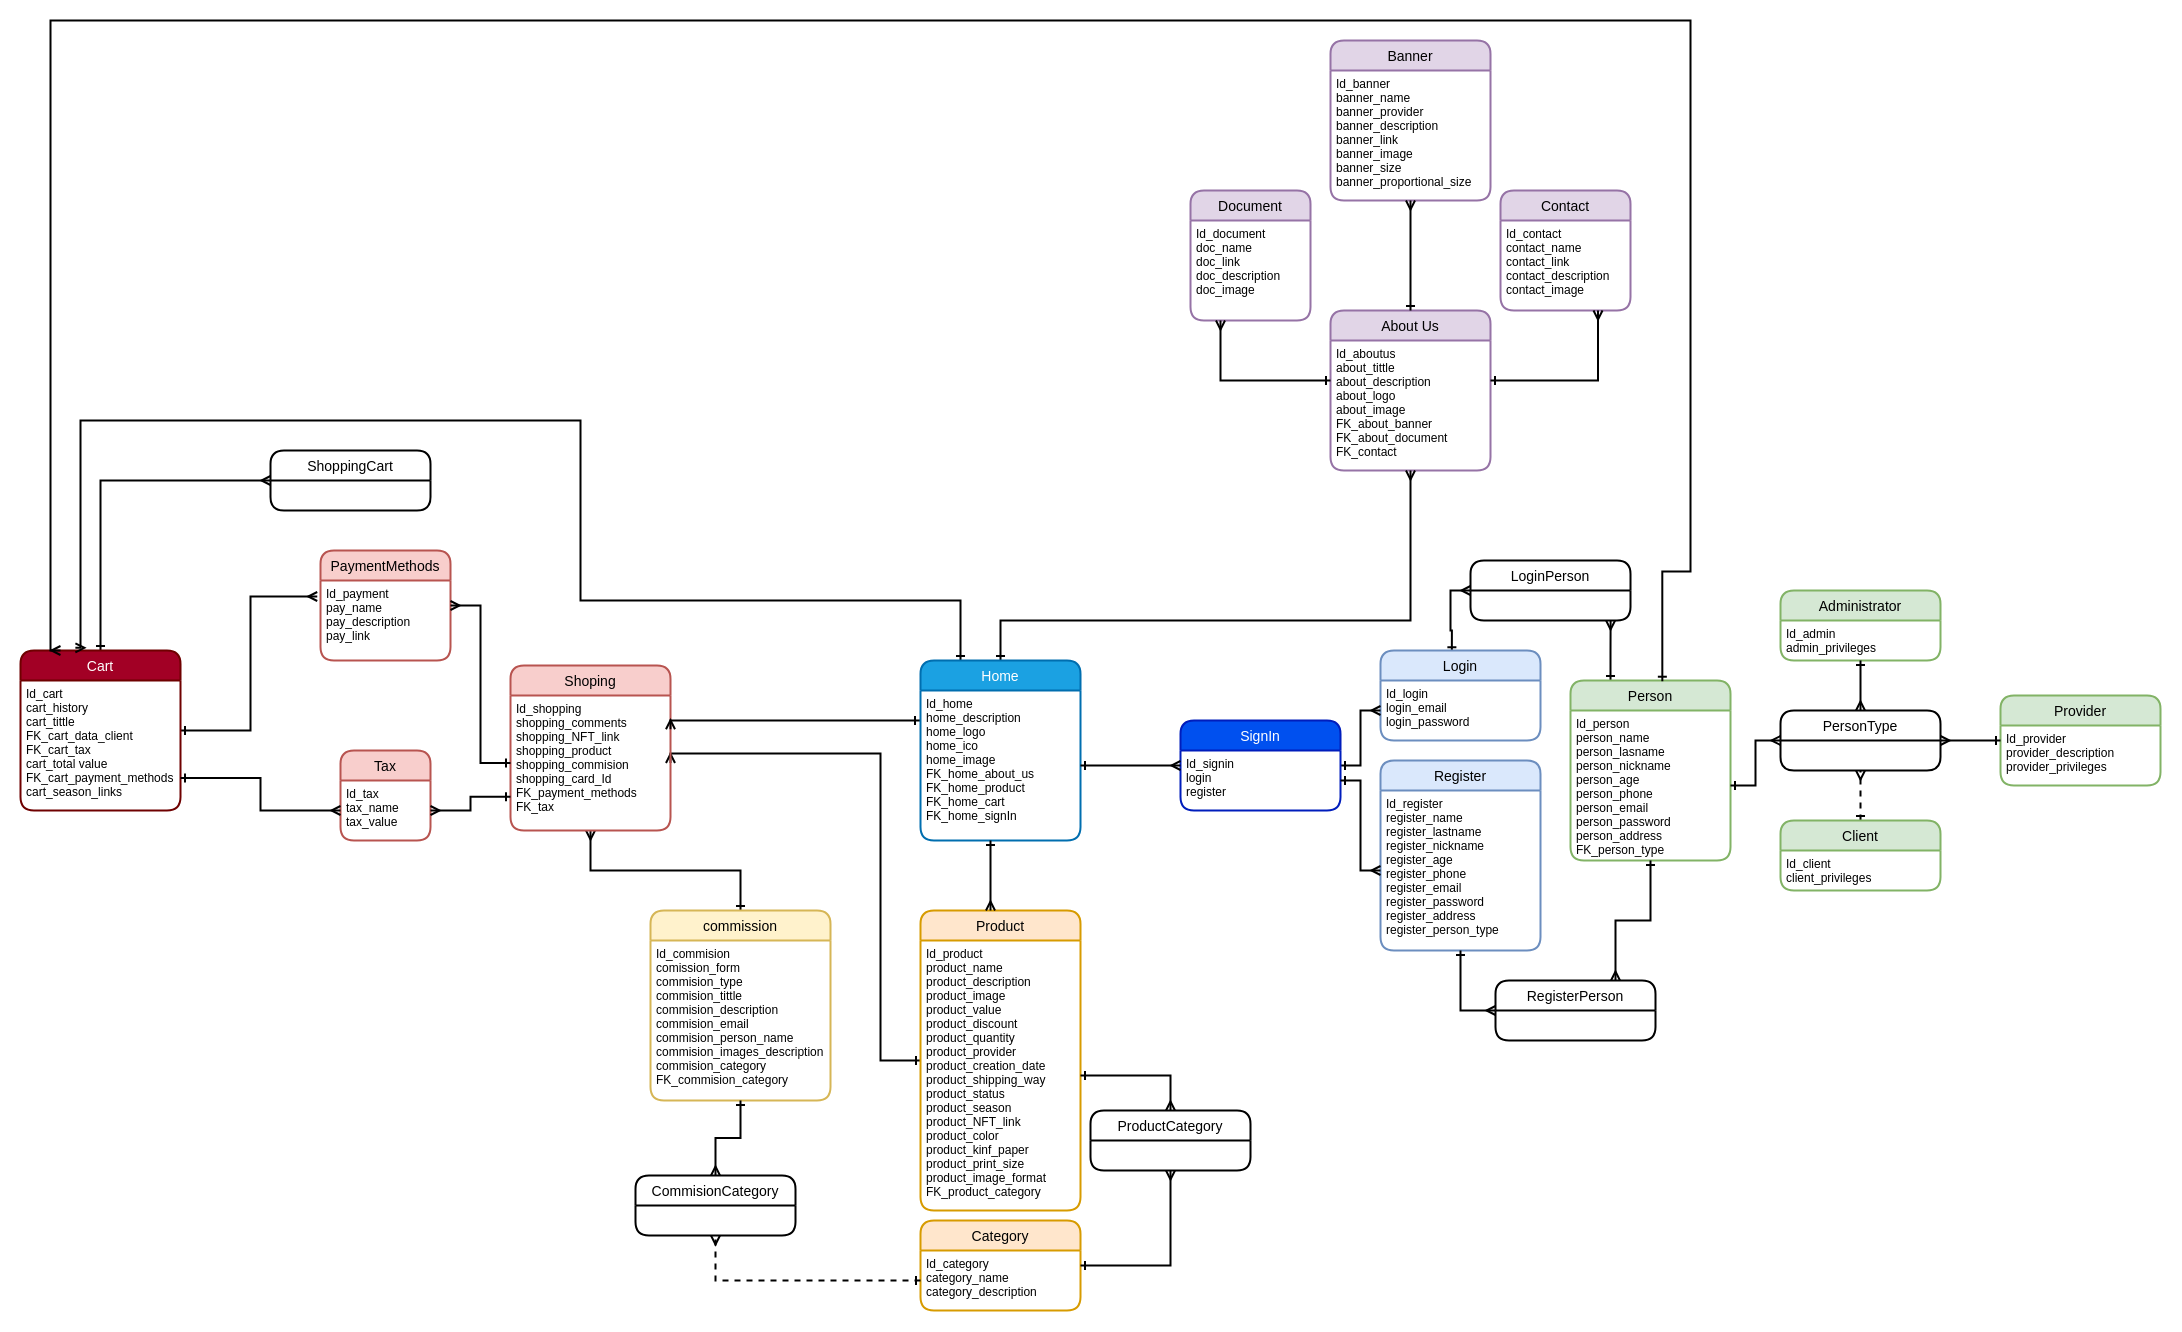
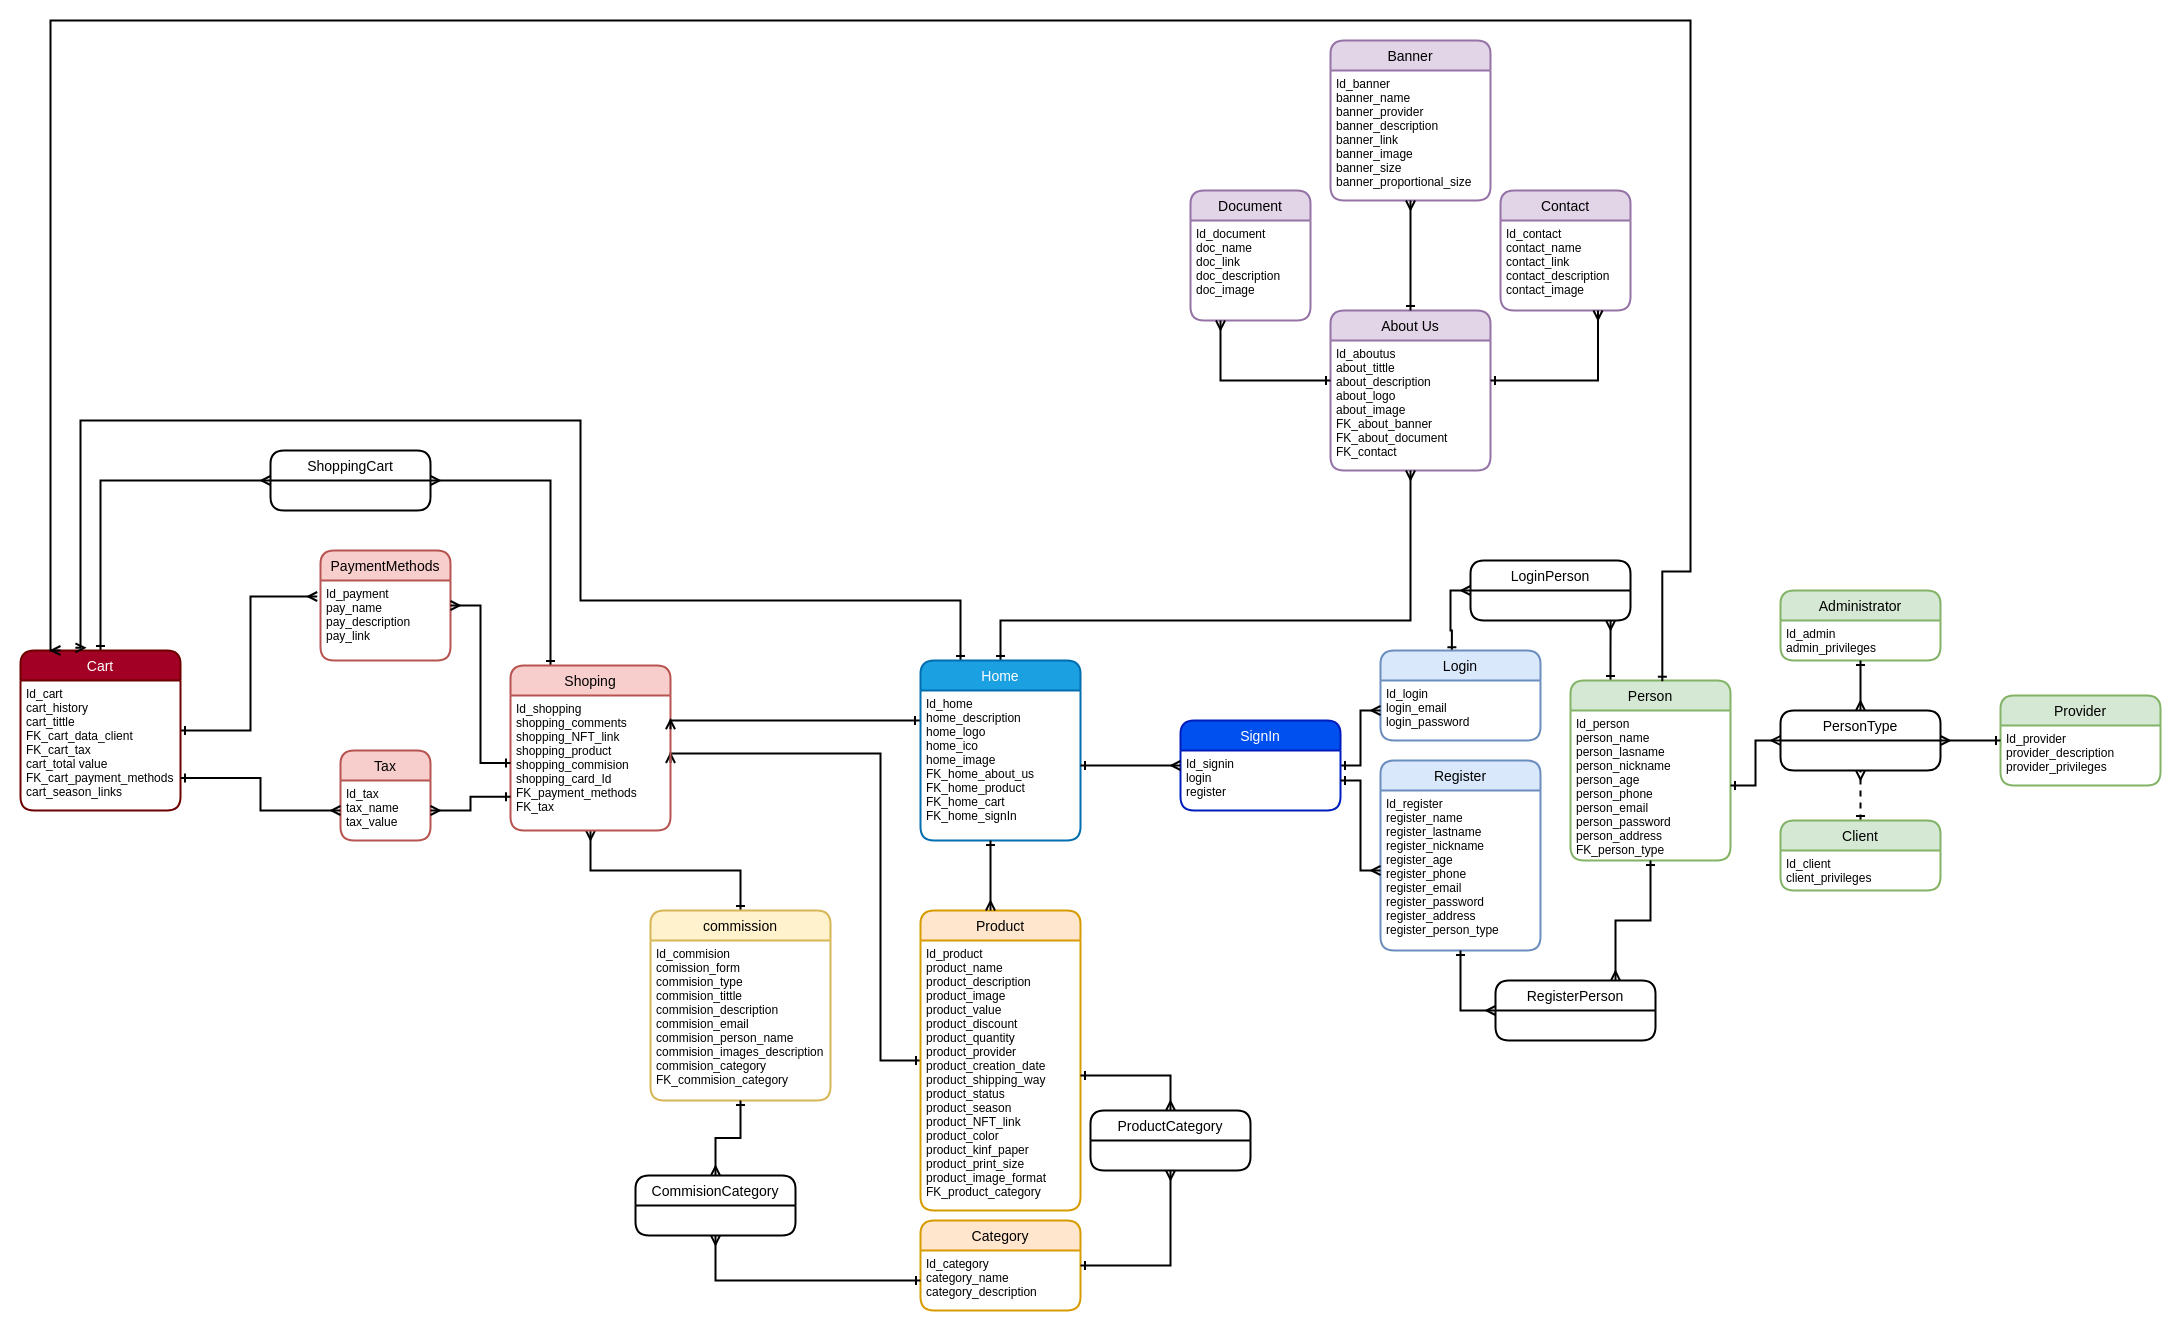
+ <mxCell id="19" style="edgeStyle=orthogonalEdgeStyle;rounded=0;orthogonalLoop=1;jettySize=auto;html=1;exitX=0.25;exitY=0;exitDx=0;exitDy=0;entryX=1;entryY=0.5;entryDx=0;entryDy=0;strokeWidth=2;startArrow=ERone;startFill=0;endArrow=ERmany;endFill=0;" parent="1" source="20" target="61" edge="1"><mxGeometry relative="1" as="geometry" /></mxCell>
- <mxCell id="76" style="edgeStyle=orthogonalEdgeStyle;rounded=0;orthogonalLoop=1;jettySize=auto;html=1;entryX=0.5;entryY=1;entryDx=0;entryDy=0;strokeWidth=2;startArrow=ERone;startFill=0;endArrow=ERmany;endFill=0;dashed=1;" parent="1" source="15" target="74" edge="1"><mxGeometry relative="1" as="geometry" /></mxCell>
+ <mxCell id="76" style="edgeStyle=orthogonalEdgeStyle;rounded=0;orthogonalLoop=1;jettySize=auto;html=1;entryX=0.5;entryY=1;entryDx=0;entryDy=0;strokeWidth=2;startArrow=ERone;startFill=0;endArrow=ERmany;endFill=0;" parent="1" source="15" target="74" edge="1"><mxGeometry relative="1" as="geometry" /></mxCell>
